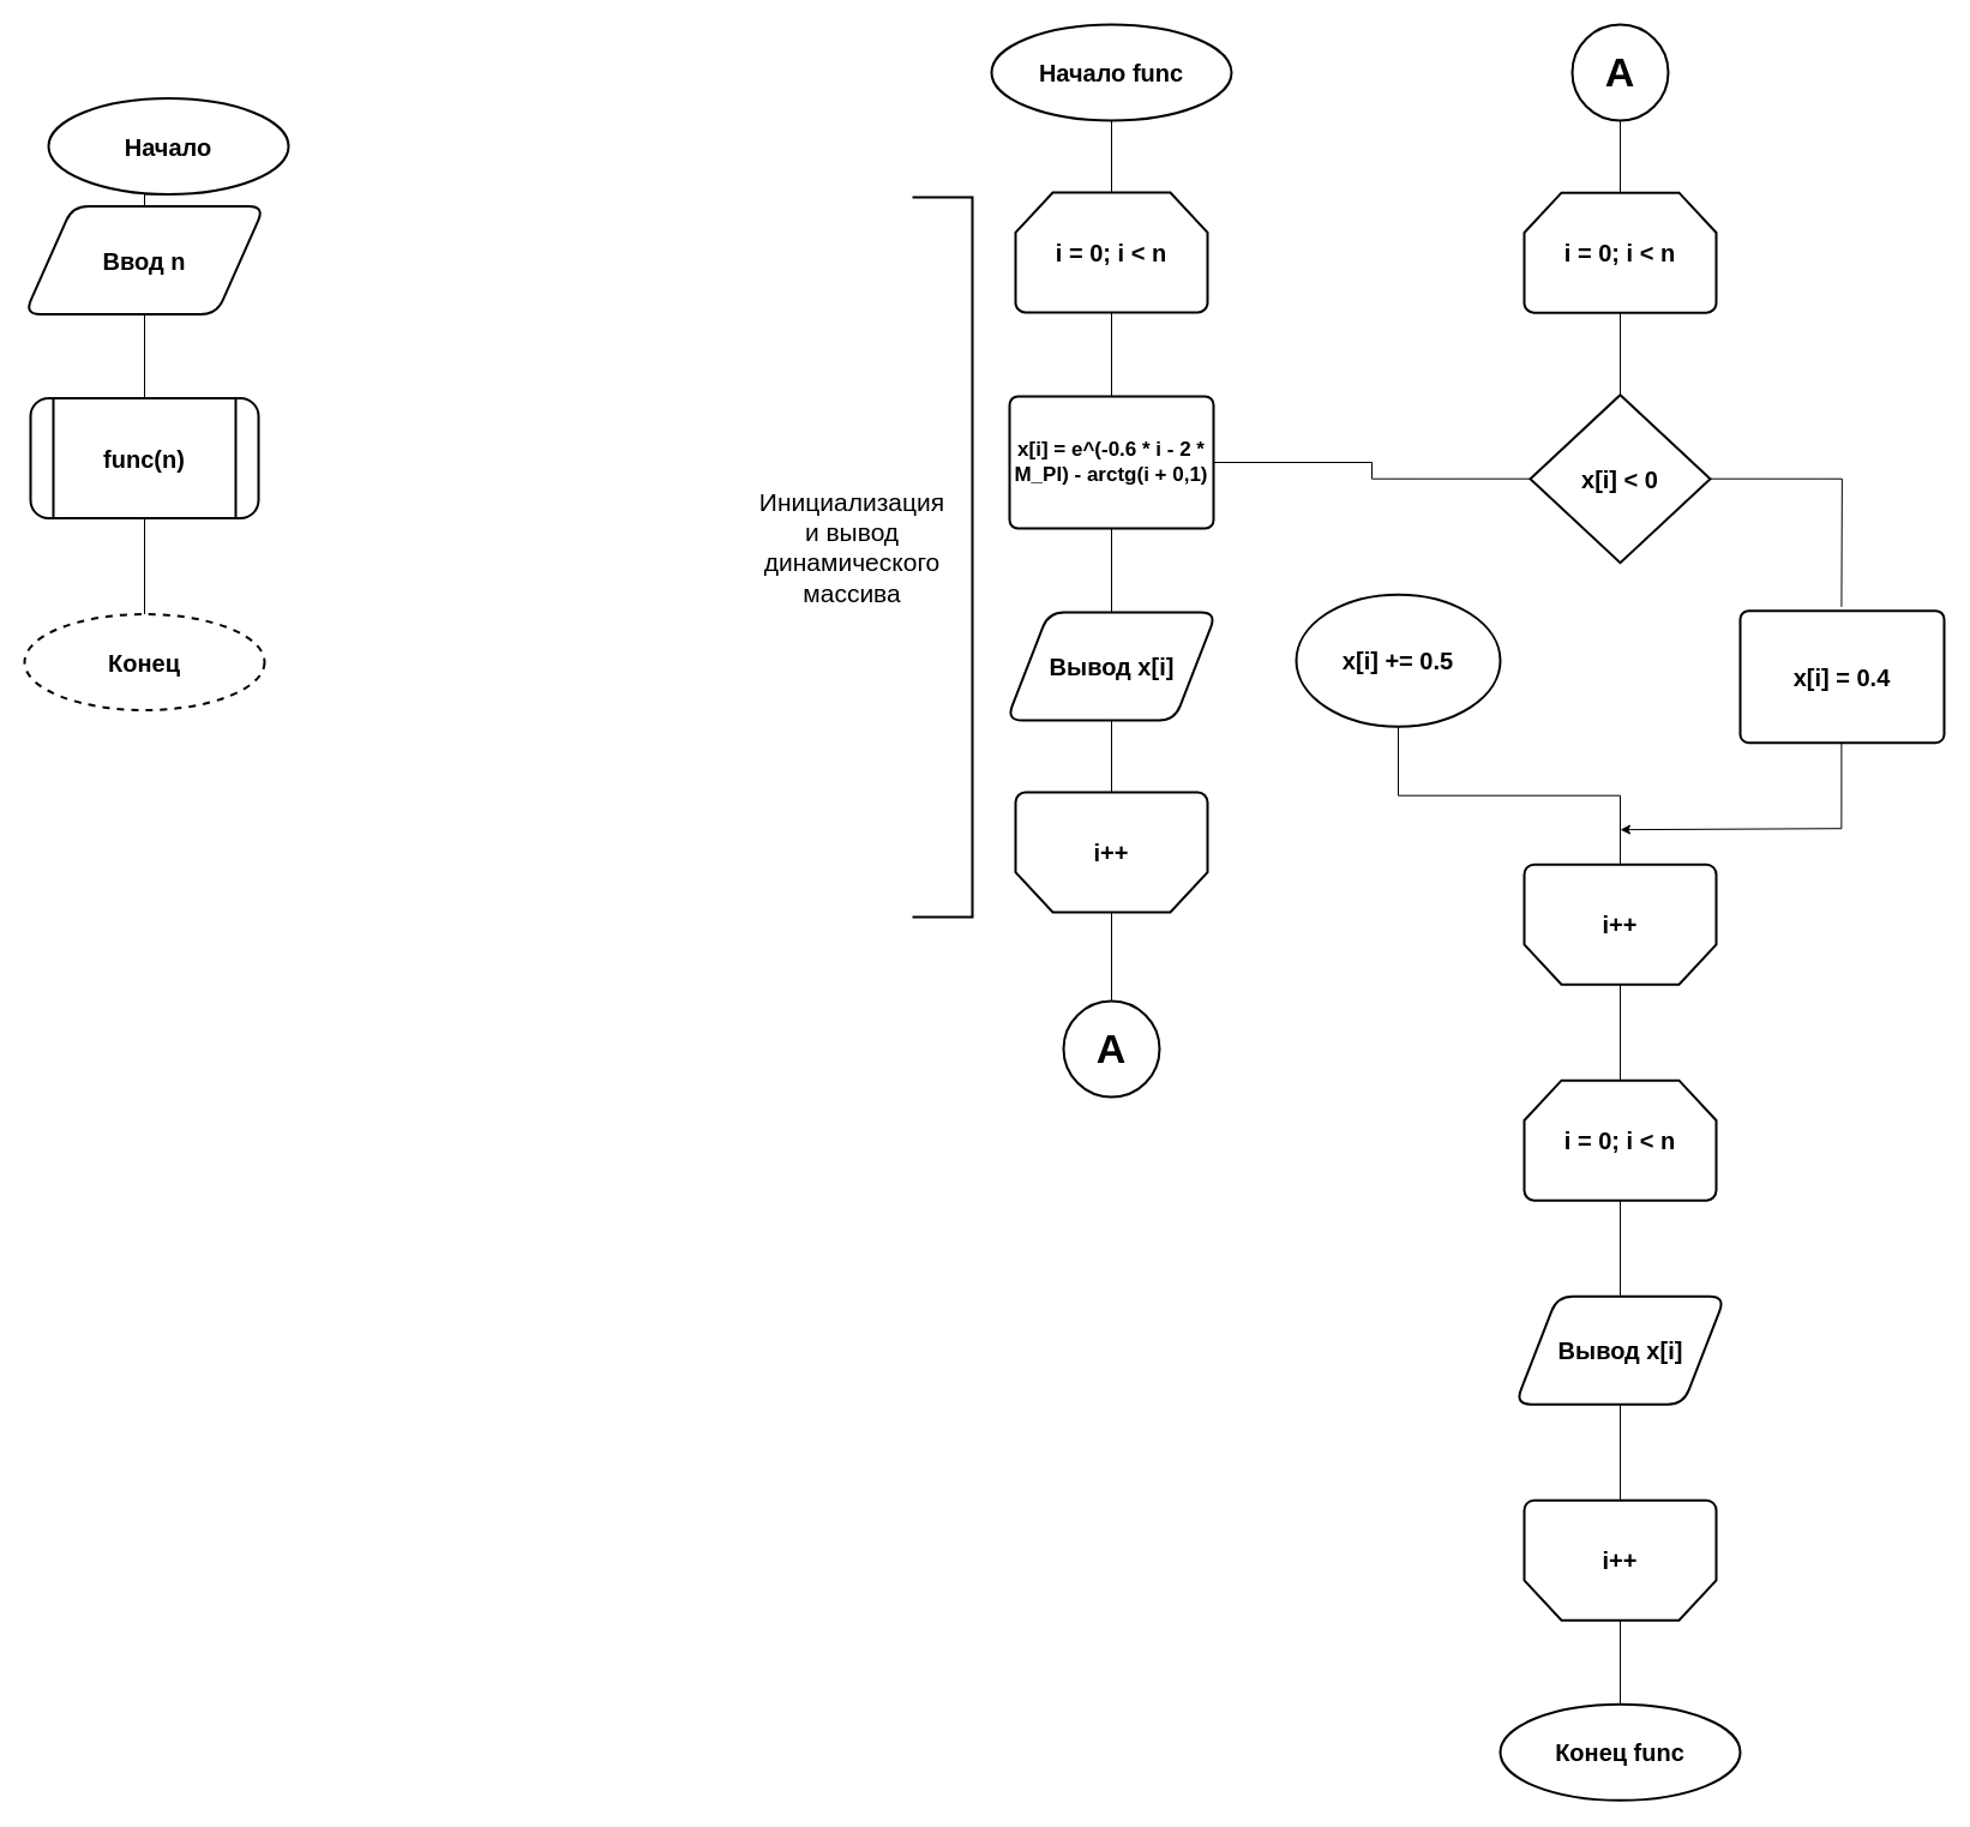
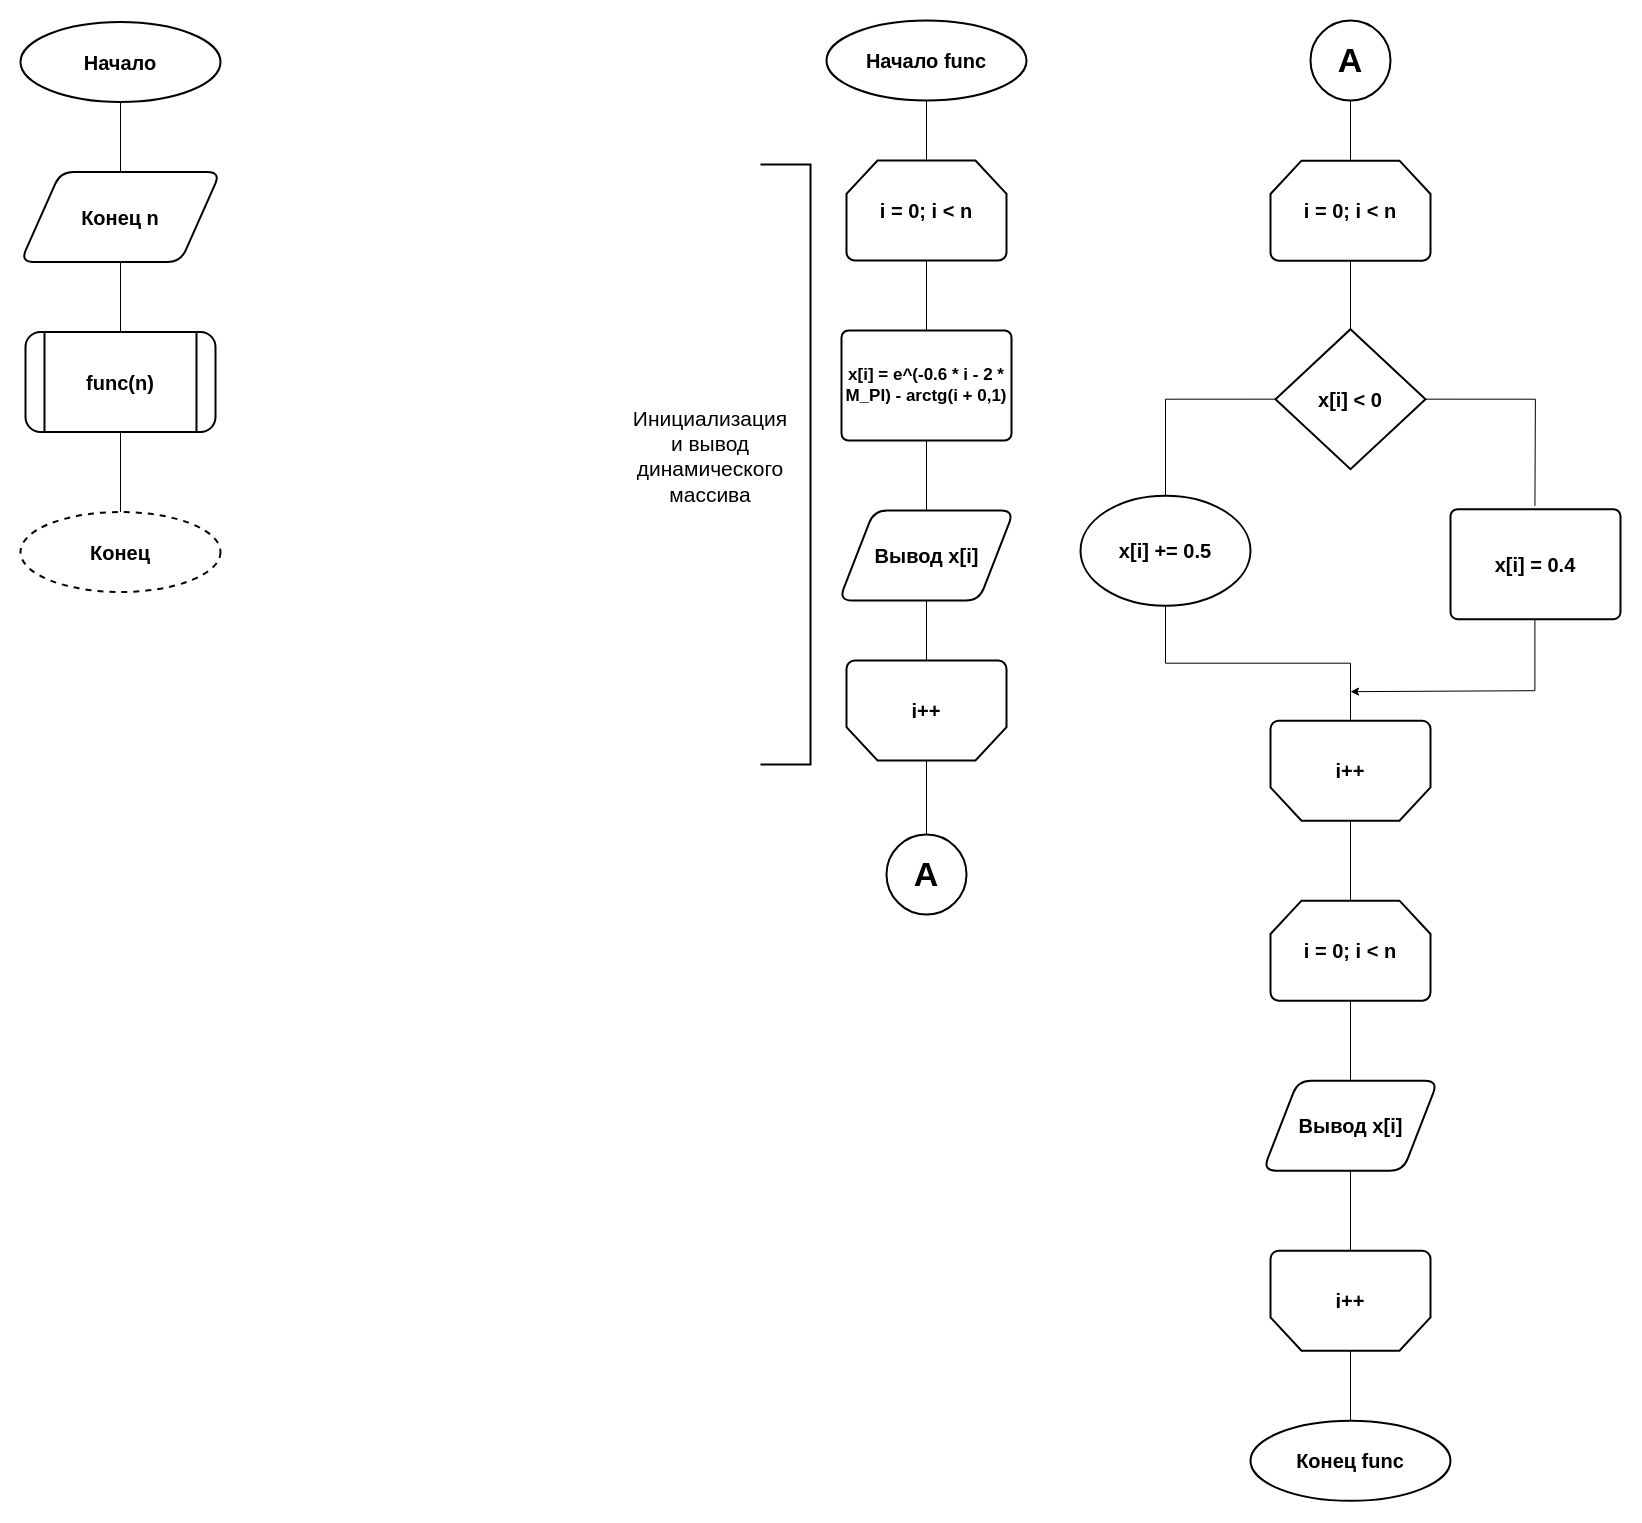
- <mxCell id="4" value="&lt;b&gt;&lt;font style=&quot;font-size: 20px&quot;&gt;Начало&lt;/font&gt;&lt;/b&gt;" style="ellipse;whiteSpace=wrap;html=1;strokeWidth=2;" vertex="1" parent="1"><mxGeometry x="40" y="81.5" width="200" height="80" as="geometry" /></mxCell>
+ <mxCell id="4" value="&lt;b&gt;&lt;font style=&quot;font-size: 20px&quot;&gt;Начало&lt;/font&gt;&lt;/b&gt;" style="ellipse;whiteSpace=wrap;html=1;strokeWidth=2;" vertex="1" parent="1"><mxGeometry x="20" y="21.5" width="200" height="80" as="geometry" /></mxCell>
- <mxCell id="10" value="&lt;b&gt;&lt;font style=&quot;font-size: 20px&quot;&gt;Ввод n&lt;/font&gt;&lt;/b&gt;" style="shape=parallelogram;perimeter=parallelogramPerimeter;whiteSpace=wrap;html=1;rounded=1;arcSize=26;strokeWidth=2;" vertex="1" parent="1"><mxGeometry x="20" y="171.5" width="200" height="90" as="geometry" /></mxCell>
+ <mxCell id="10" value="&lt;b&gt;&lt;font style=&quot;font-size: 20px&quot;&gt;Конец n&lt;/font&gt;&lt;/b&gt;" style="shape=parallelogram;perimeter=parallelogramPerimeter;whiteSpace=wrap;html=1;rounded=1;arcSize=26;strokeWidth=2;" vertex="1" parent="1"><mxGeometry x="20" y="171.5" width="200" height="90" as="geometry" /></mxCell>
- <mxCell id="26" style="edgeStyle=orthogonalEdgeStyle;rounded=0;orthogonalLoop=1;jettySize=auto;html=1;exitX=0;exitY=0.5;exitDx=0;exitDy=0;exitPerimeter=0;endArrow=none;endFill=0;" edge="1" parent="1" source="27" target="16"><mxGeometry relative="1" as="geometry" /></mxCell>
+ <mxCell id="26" style="edgeStyle=orthogonalEdgeStyle;rounded=0;orthogonalLoop=1;jettySize=auto;html=1;exitX=0;exitY=0.5;exitDx=0;exitDy=0;exitPerimeter=0;entryX=0.5;entryY=0;entryDx=0;entryDy=0;endArrow=none;endFill=0;" edge="1" parent="1" source="27" target="29"><mxGeometry relative="1" as="geometry" /></mxCell>
